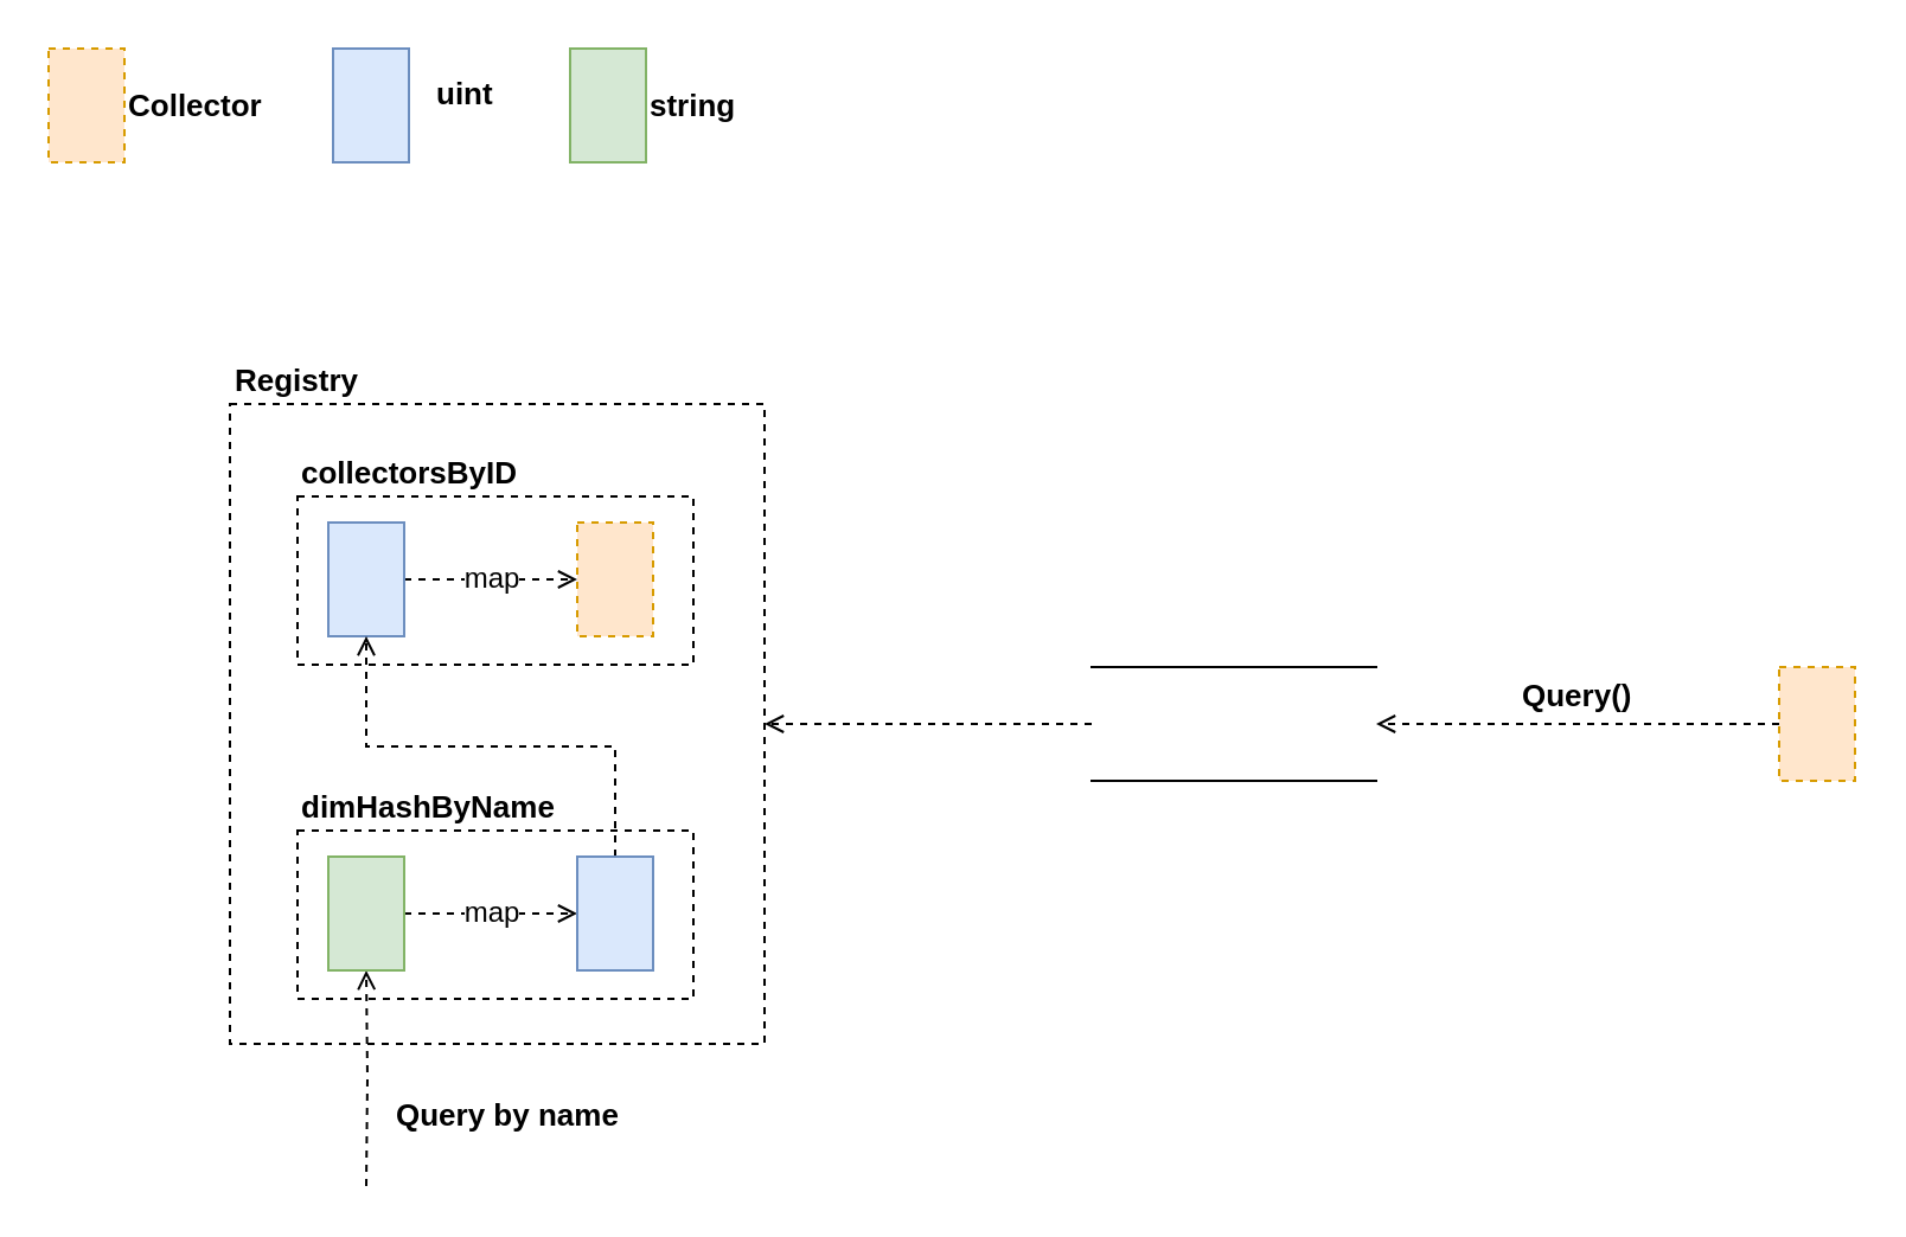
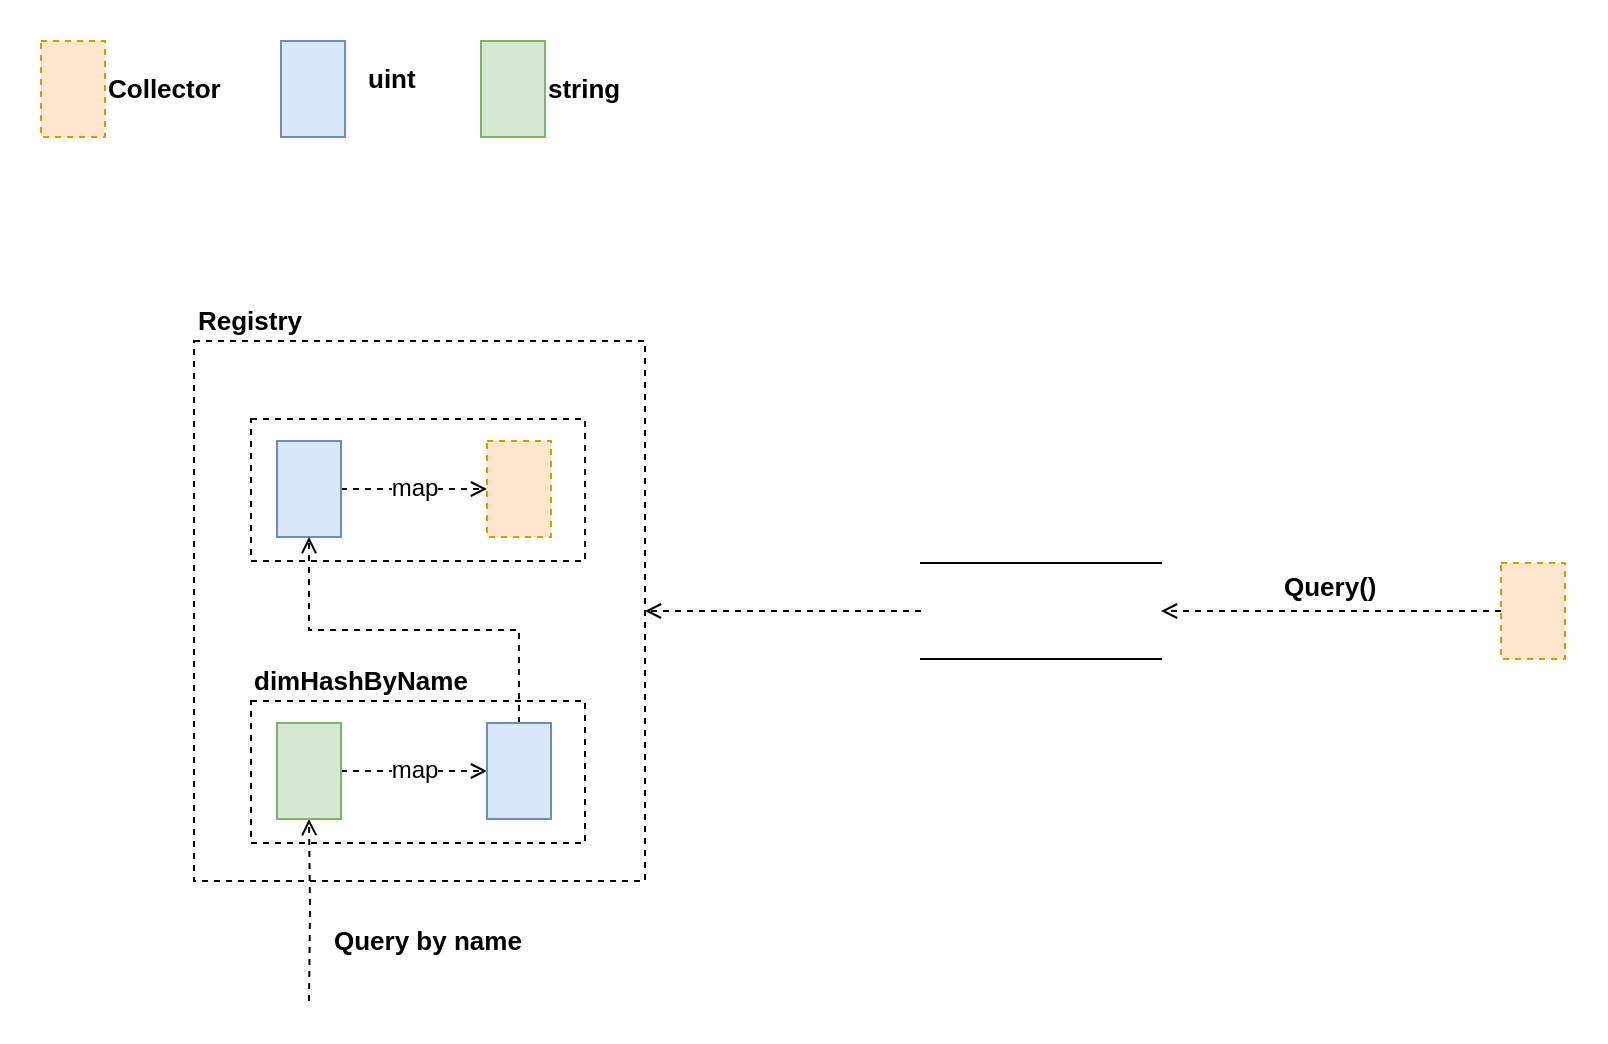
- <mxCell id="13" value="collectorsByID" style="text;html=1;align=left;verticalAlign=middle;resizable=0;points=[];autosize=1;fontStyle=1;fontSize=13;" vertex="1" parent="1"><mxGeometry x="125" y="189" width="110" height="20" as="geometry" /></mxCell>
